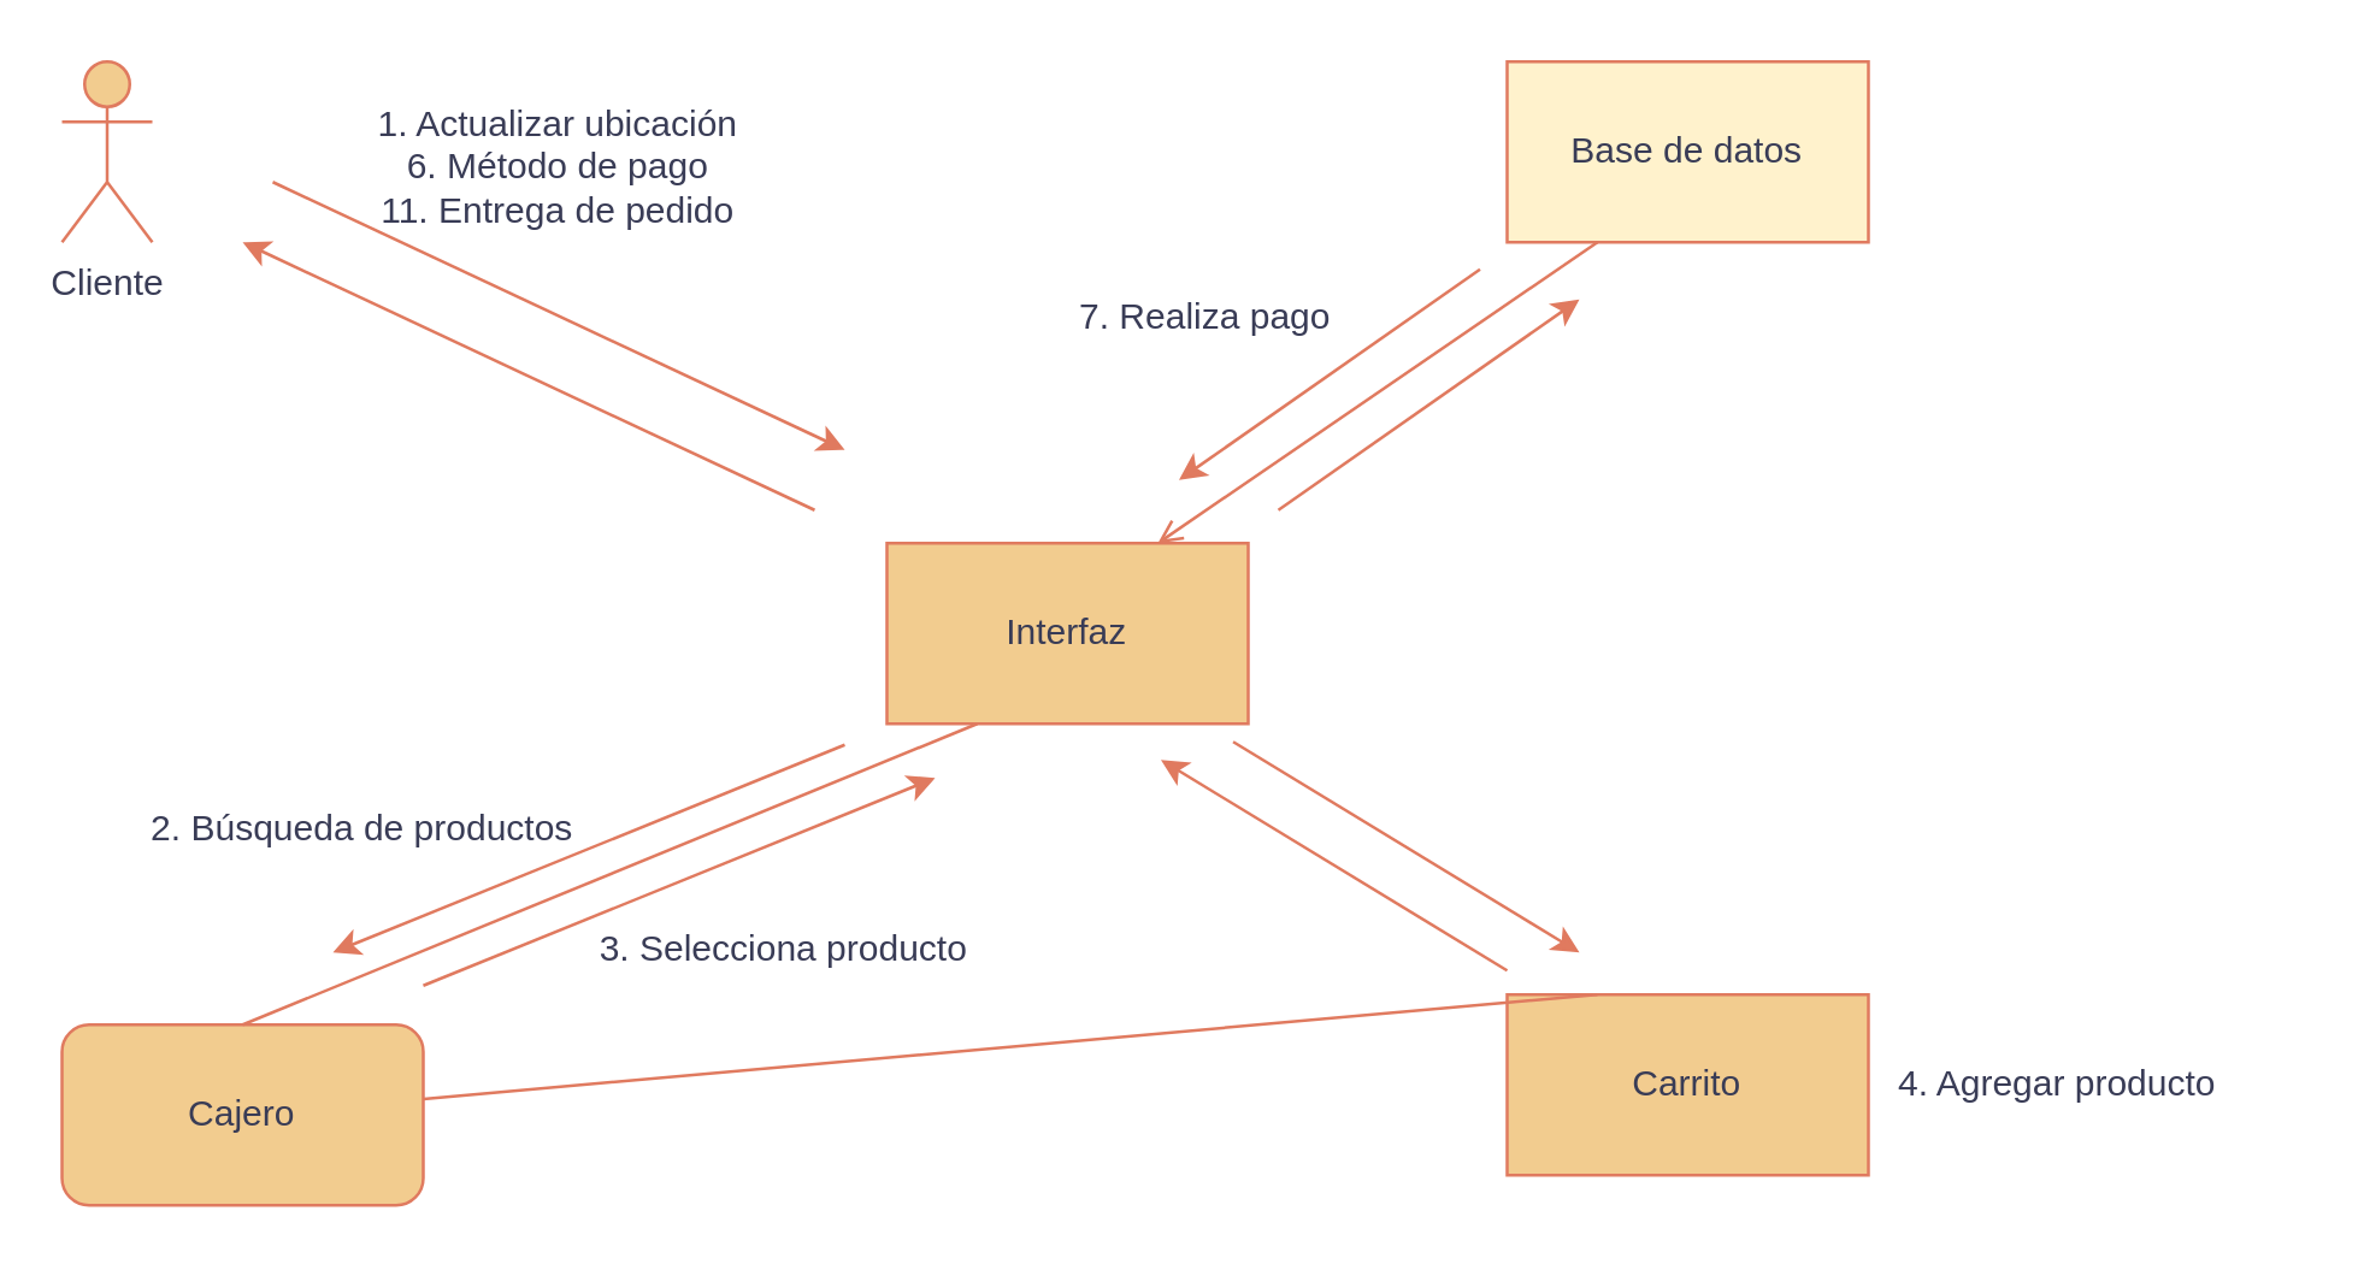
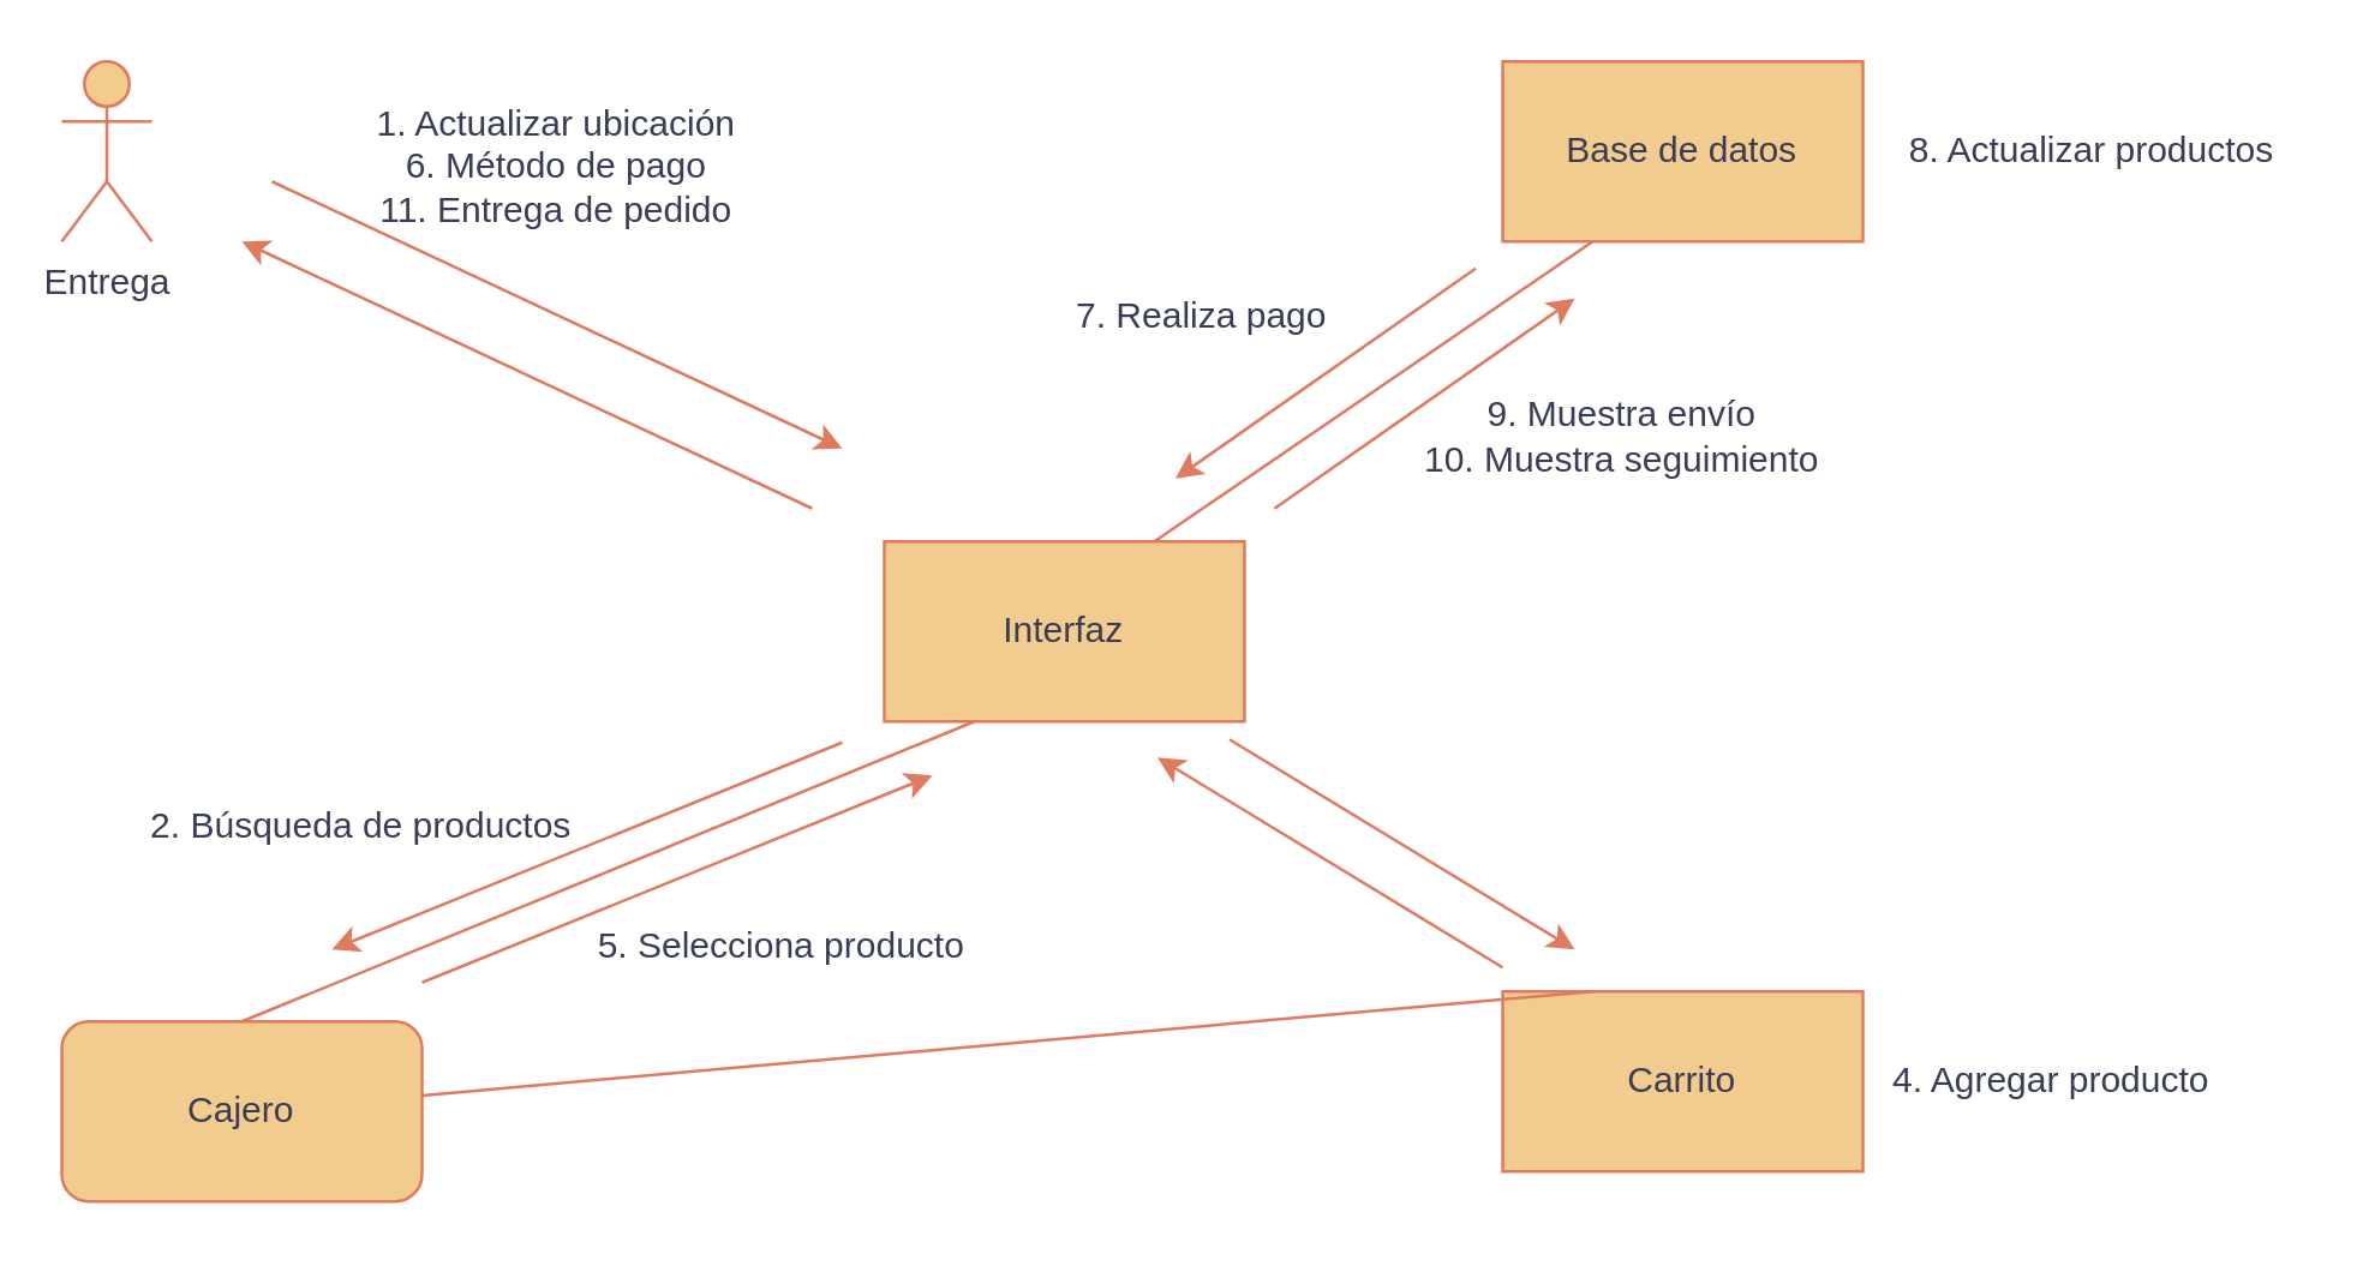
- <mxCell id="6" value="Base de datos" style="rounded=0;whiteSpace=wrap;html=1;labelBackgroundColor=none;fillColor=#fff2cc;strokeColor=#E07A5F;fontColor=#393C56;" parent="1" vertex="1"><mxGeometry x="500" y="20" width="120" height="60" as="geometry" /></mxCell>
+ <mxCell id="6" value="Base de datos" style="rounded=0;whiteSpace=wrap;html=1;labelBackgroundColor=none;fillColor=#F2CC8F;strokeColor=#E07A5F;fontColor=#393C56;" parent="1" vertex="1"><mxGeometry x="500" y="20" width="120" height="60" as="geometry" /></mxCell>
+ <mxCell id="20" value="8. Actualizar productos" style="text;html=1;align=center;verticalAlign=middle;whiteSpace=wrap;rounded=0;labelBackgroundColor=none;fontColor=#393C56;" parent="1" vertex="1"><mxGeometry x="630" y="35" width="133" height="30" as="geometry" /></mxCell>
- <mxCell id="3" value="Cliente" style="shape=umlActor;verticalLabelPosition=bottom;verticalAlign=top;html=1;outlineConnect=0;labelBackgroundColor=none;fillColor=#F2CC8F;strokeColor=#E07A5F;fontColor=#393C56;rounded=0;" parent="1" vertex="1"><mxGeometry x="20" y="20" width="30" height="60" as="geometry" /></mxCell>
+ <mxCell id="3" value="Entrega" style="shape=umlActor;verticalLabelPosition=bottom;verticalAlign=top;html=1;outlineConnect=0;labelBackgroundColor=none;fillColor=#F2CC8F;strokeColor=#E07A5F;fontColor=#393C56;rounded=0;" parent="1" vertex="1"><mxGeometry x="20" y="20" width="30" height="60" as="geometry" /></mxCell>
+ <mxCell id="19" value="9. Muestra envío&lt;div&gt;10. Muestra seguimiento&lt;/div&gt;" style="text;html=1;align=center;verticalAlign=middle;whiteSpace=wrap;rounded=0;labelBackgroundColor=none;fontColor=#393C56;" parent="1" vertex="1"><mxGeometry x="460" y="130" width="160" height="30" as="geometry" /></mxCell>
- <mxCell id="9" value="" style="endArrow=open;html=1;rounded=0;entryX=0.75;entryY=0;entryDx=0;entryDy=0;exitX=0.25;exitY=1;exitDx=0;exitDy=0;labelBackgroundColor=none;strokeColor=#E07A5F;fontColor=default;" parent="1" source="6" target="2" edge="1"><mxGeometry width="50" height="50" relative="1" as="geometry"><mxPoint x="60" y="67" as="sourcePoint" /><mxPoint x="334" y="190" as="targetPoint" /></mxGeometry></mxCell>
+ <mxCell id="9" value="" style="endArrow=none;html=1;rounded=0;entryX=0.75;entryY=0;entryDx=0;entryDy=0;exitX=0.25;exitY=1;exitDx=0;exitDy=0;labelBackgroundColor=none;strokeColor=#E07A5F;fontColor=default;" parent="1" source="6" target="2" edge="1"><mxGeometry width="50" height="50" relative="1" as="geometry"><mxPoint x="60" y="67" as="sourcePoint" /><mxPoint x="334" y="190" as="targetPoint" /></mxGeometry></mxCell>
- <mxCell id="23" value="3. Selecciona producto" style="text;html=1;align=center;verticalAlign=middle;whiteSpace=wrap;rounded=0;labelBackgroundColor=none;fontColor=#393C56;" parent="1" vertex="1"><mxGeometry x="180" y="300" width="160" height="30" as="geometry" /></mxCell>
+ <mxCell id="23" value="5. Selecciona producto" style="text;html=1;align=center;verticalAlign=middle;whiteSpace=wrap;rounded=0;labelBackgroundColor=none;fontColor=#393C56;" parent="1" vertex="1"><mxGeometry x="180" y="300" width="160" height="30" as="geometry" /></mxCell>
